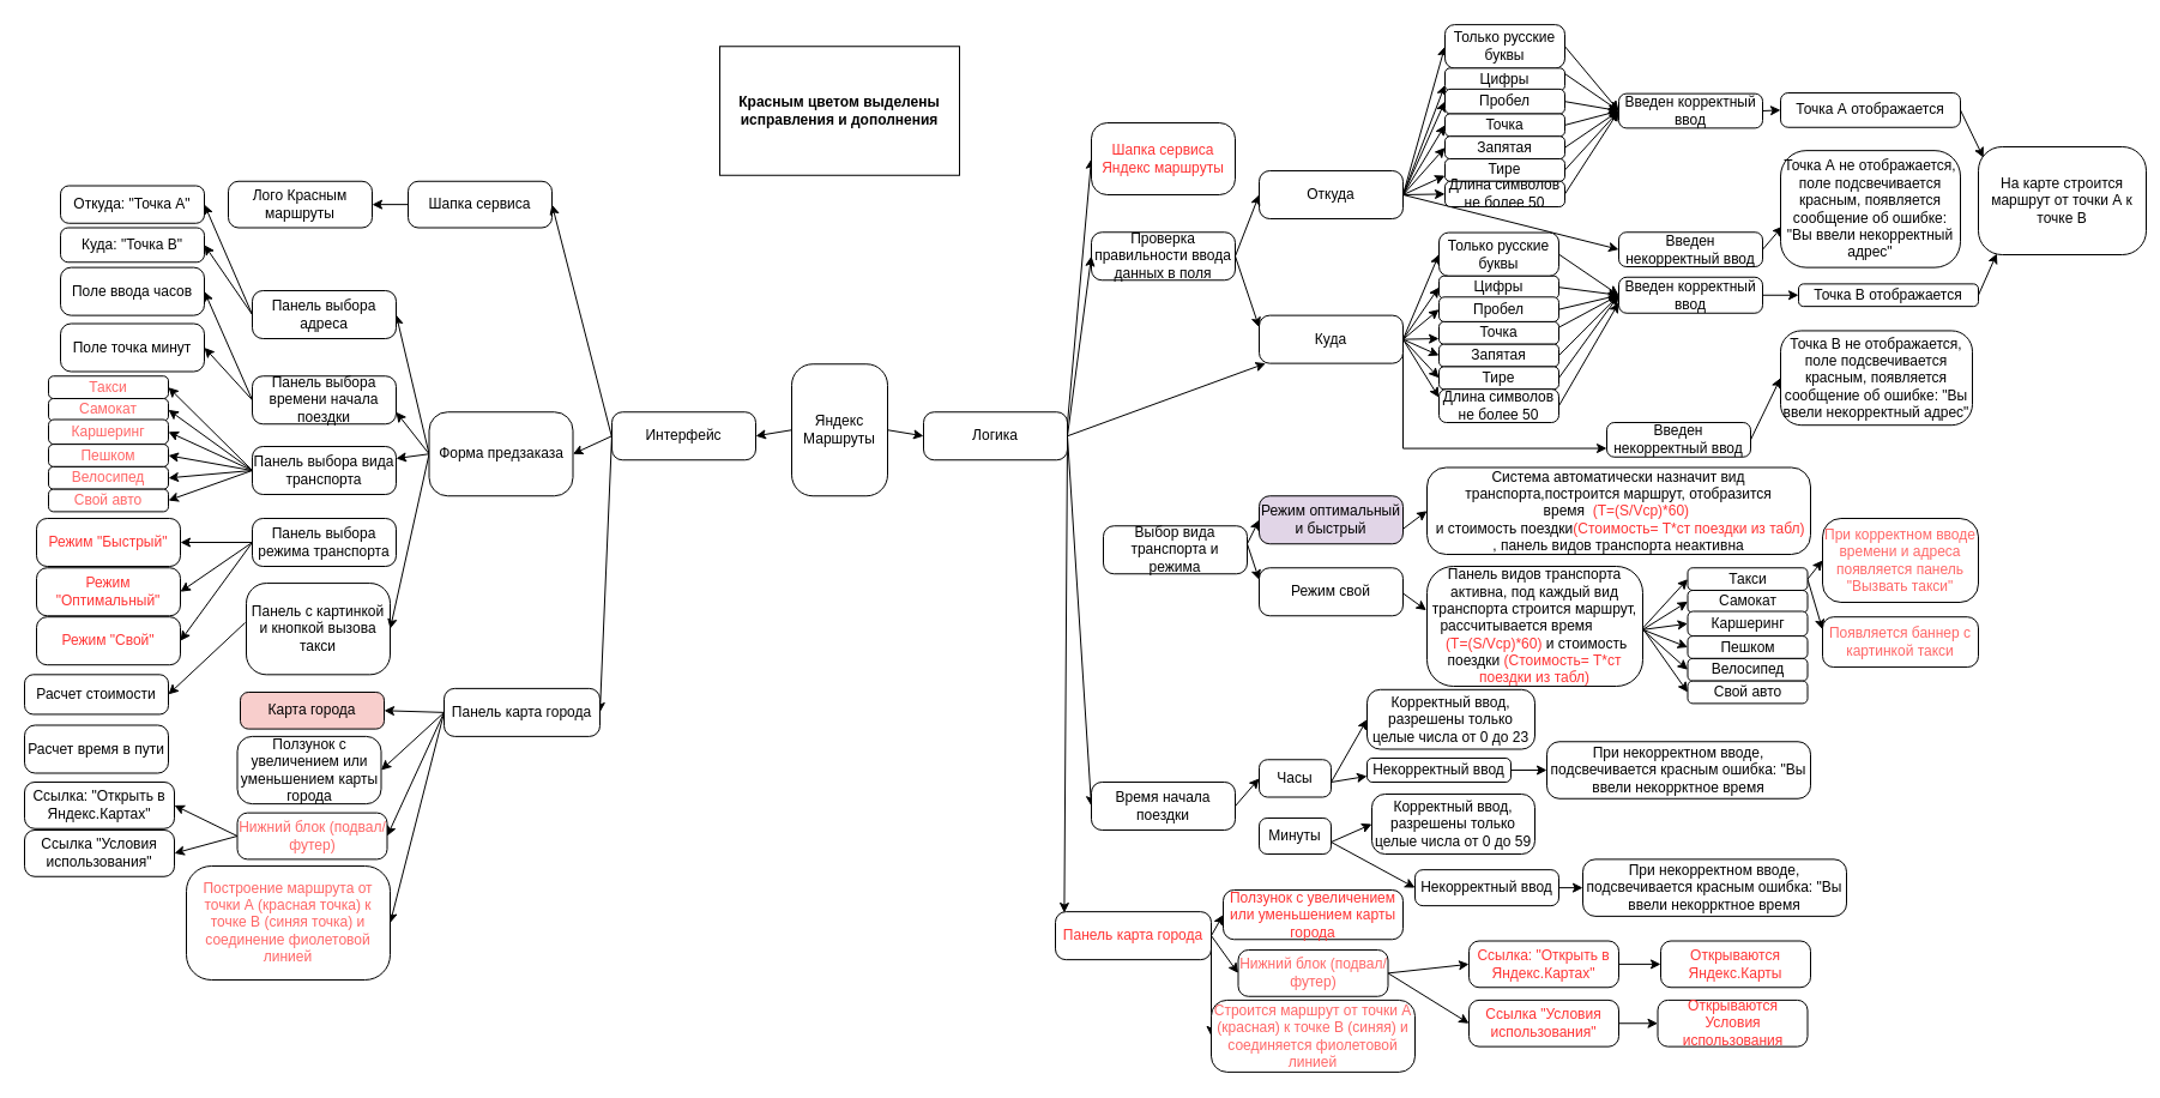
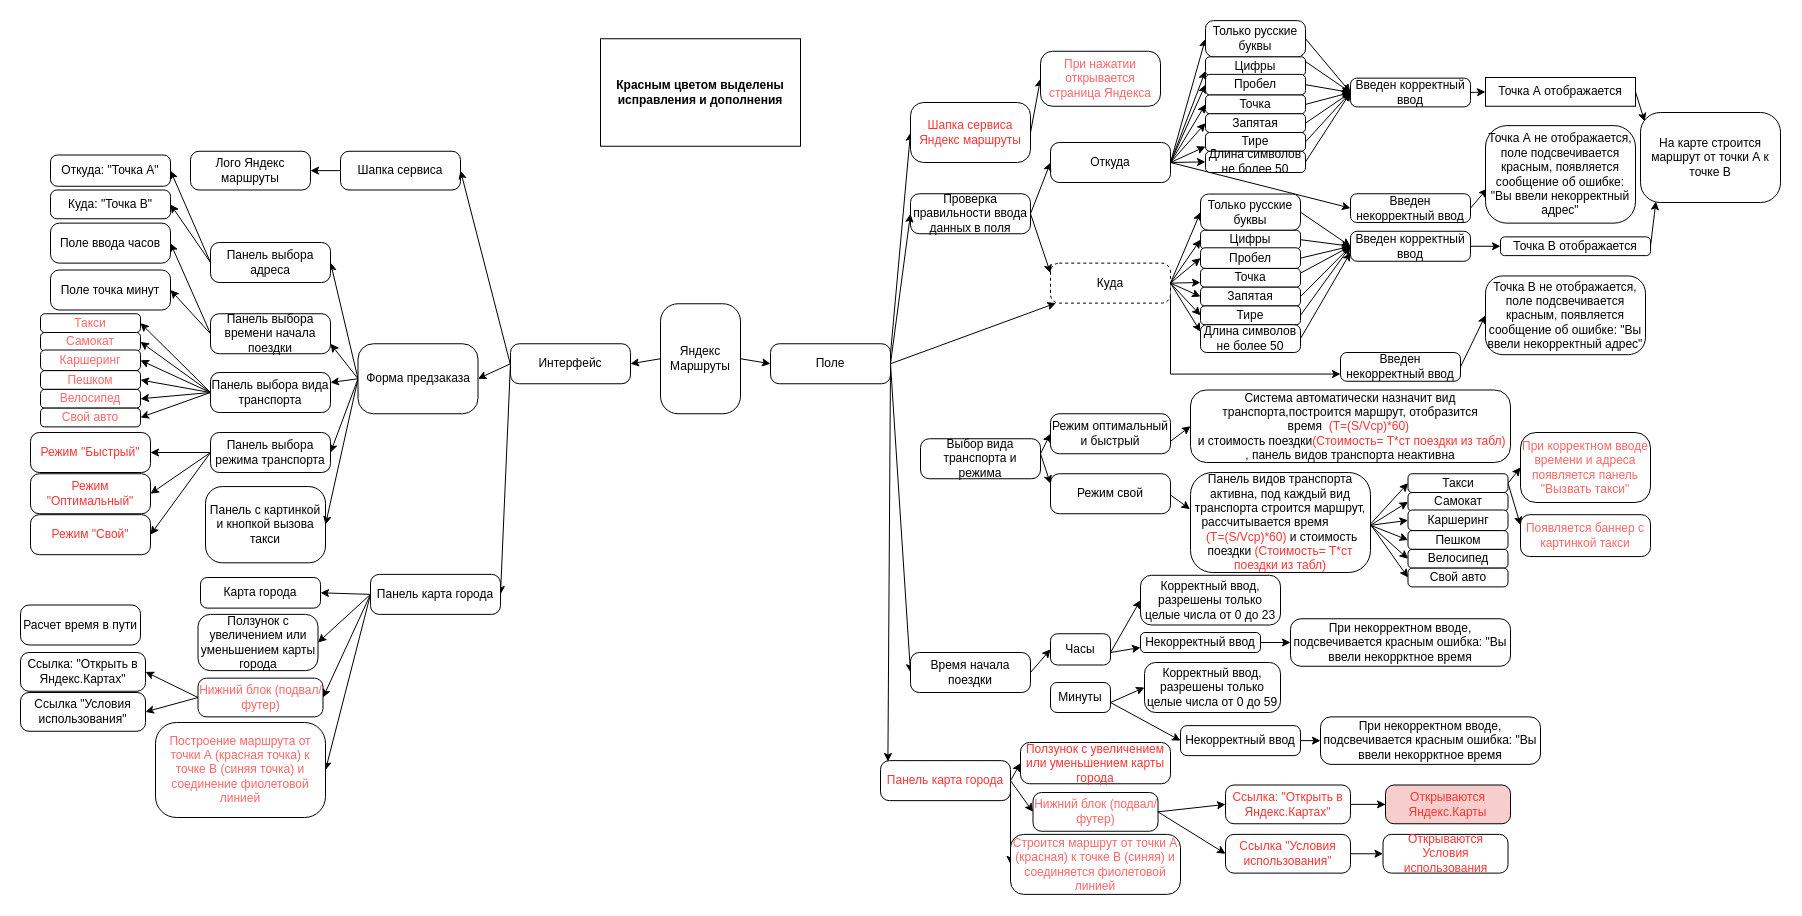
+ <mxCell id="147" value="При нажатии открывается страница Яндекса" style="whiteSpace=wrap;html=1;rounded=1;arcSize=22;fontColor=#FF6666;" parent="1" vertex="1"><mxGeometry x="1040" y="50.75" width="120" height="55" as="geometry" /></mxCell>
- <mxCell id="67" value="Точка А отображается" style="rounded=1;whiteSpace=wrap;html=1;arcSize=22;" parent="1" vertex="1"><mxGeometry x="1485" y="77" width="150" height="28.75" as="geometry" /></mxCell>
+ <mxCell id="67" value="Точка А отображается" style="whiteSpace=wrap;html=1;arcSize=22;rounded=0;" parent="1" vertex="1"><mxGeometry x="1485" y="77" width="150" height="28.75" as="geometry" /></mxCell>
+ <mxCell id="121" style="edgeStyle=none;rounded=0;orthogonalLoop=1;jettySize=auto;html=1;exitX=1;exitY=0.5;exitDx=0;exitDy=0;entryX=0;entryY=0.5;entryDx=0;entryDy=0;fontColor=#FF3333;" parent="1" source="122" target="147" edge="1"><mxGeometry relative="1" as="geometry" /></mxCell>
- <mxCell id="148" value="На карте строится маршрут от точки А к точке В" style="whiteSpace=wrap;html=1;rounded=1;arcSize=22;fontColor=#000000;" parent="1" vertex="1"><mxGeometry x="1650" y="122" width="140" height="90" as="geometry" /></mxCell>
+ <mxCell id="148" value="На карте строится маршрут от точки А к точке В" style="whiteSpace=wrap;html=1;rounded=1;arcSize=22;fontColor=#000000;" parent="1" vertex="1"><mxGeometry x="1640" y="112" width="140" height="90" as="geometry" /></mxCell>
- <mxCell id="141" value="Лого Красным маршруты" style="whiteSpace=wrap;html=1;rounded=1;arcSize=22;fontColor=#000000;" parent="1" vertex="1"><mxGeometry x="190" y="150.75" width="120" height="38.75" as="geometry" /></mxCell>
+ <mxCell id="141" value="Лого Яндекс маршруты" style="whiteSpace=wrap;html=1;rounded=1;arcSize=22;fontColor=#000000;" parent="1" vertex="1"><mxGeometry x="190" y="150.75" width="120" height="38.75" as="geometry" /></mxCell>
- <mxCell id="57" value="Куда" style="rounded=1;whiteSpace=wrap;html=1;arcSize=22;" parent="1" vertex="1"><mxGeometry x="1050" y="262.63" width="120" height="40" as="geometry" /></mxCell>
+ <mxCell id="57" value="Куда" style="rounded=1;whiteSpace=wrap;html=1;arcSize=22;dashed=1;" parent="1" vertex="1"><mxGeometry x="1050" y="262.63" width="120" height="40" as="geometry" /></mxCell>
- <mxCell id="35" value="Логика" style="rounded=1;whiteSpace=wrap;html=1;arcSize=22;" parent="1" vertex="1"><mxGeometry x="770" y="343.25" width="120" height="40" as="geometry" /></mxCell>
+ <mxCell id="35" value="Поле" style="rounded=1;whiteSpace=wrap;html=1;arcSize=22;" parent="1" vertex="1"><mxGeometry x="770" y="343.25" width="120" height="40" as="geometry" /></mxCell>
+ <mxCell id="128" style="edgeStyle=none;rounded=0;orthogonalLoop=1;jettySize=auto;html=1;entryX=1;entryY=0.5;entryDx=0;entryDy=0;exitX=0;exitY=0.5;exitDx=0;exitDy=0;" parent="1" source="129" target="132" edge="1"><mxGeometry relative="1" as="geometry" /></mxCell>
- <mxCell id="74" value="Режим оптимальный и быстрый" style="rounded=1;whiteSpace=wrap;html=1;arcSize=22;fillColor=#e1d5e7;" parent="1" vertex="1"><mxGeometry x="1050" y="413.25" width="120" height="40" as="geometry" /></mxCell>
+ <mxCell id="74" value="Режим оптимальный и быстрый" style="rounded=1;whiteSpace=wrap;html=1;arcSize=22;" parent="1" vertex="1"><mxGeometry x="1050" y="413.25" width="120" height="40" as="geometry" /></mxCell>
- <mxCell id="37" style="edgeStyle=none;rounded=0;orthogonalLoop=1;jettySize=auto;html=1;entryX=1;entryY=0.5;entryDx=0;entryDy=0;exitX=-0.008;exitY=0.431;exitDx=0;exitDy=0;exitPerimeter=0;" parent="1" source="38" target="133" edge="1"><mxGeometry relative="1" as="geometry" /></mxCell>
- <mxCell id="133" value="Расчет стоимости" style="rounded=1;whiteSpace=wrap;html=1;arcSize=22;fontColor=#000000;" parent="1" vertex="1"><mxGeometry x="20" y="562.32" width="120" height="33.12" as="geometry" /></mxCell>
- <mxCell id="91" value="Карта города" style="rounded=1;whiteSpace=wrap;html=1;arcSize=22;fontColor=#000000;fillColor=#f8cecc;" parent="1" vertex="1"><mxGeometry x="200" y="577" width="120" height="30.62" as="geometry" /></mxCell>
+ <mxCell id="91" value="Карта города" style="rounded=1;whiteSpace=wrap;html=1;arcSize=22;fontColor=#000000;" parent="1" vertex="1"><mxGeometry x="200" y="577" width="120" height="30.62" as="geometry" /></mxCell>
- <mxCell id="165" value="Открываются Яндекс.Карты" style="whiteSpace=wrap;html=1;rounded=1;arcSize=22;fontColor=#FF3333;" parent="1" vertex="1"><mxGeometry x="1385" y="784.5" width="125" height="38.75" as="geometry" /></mxCell>
+ <mxCell id="165" value="Открываются Яндекс.Карты" style="whiteSpace=wrap;html=1;rounded=1;arcSize=22;fontColor=#FF3333;fillColor=#f8cecc;" parent="1" vertex="1"><mxGeometry x="1385" y="784.5" width="125" height="38.75" as="geometry" /></mxCell>
